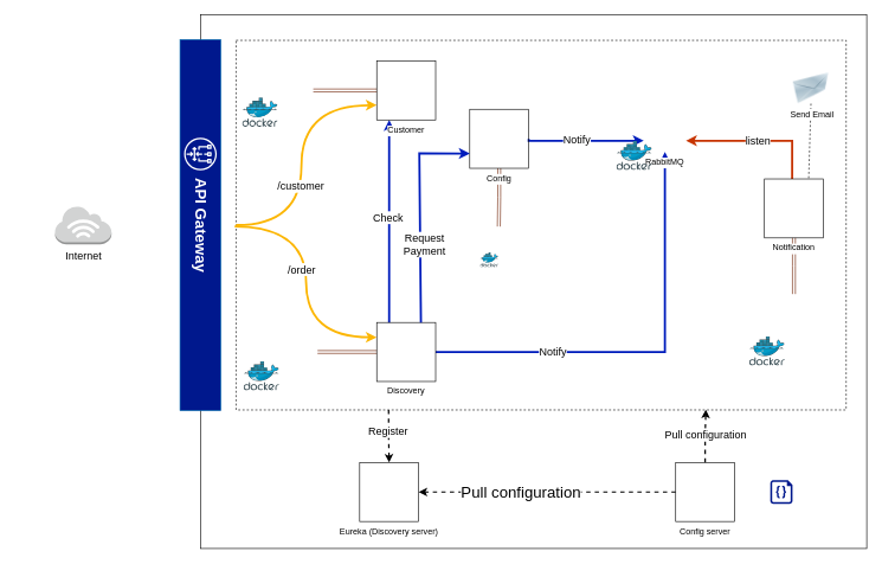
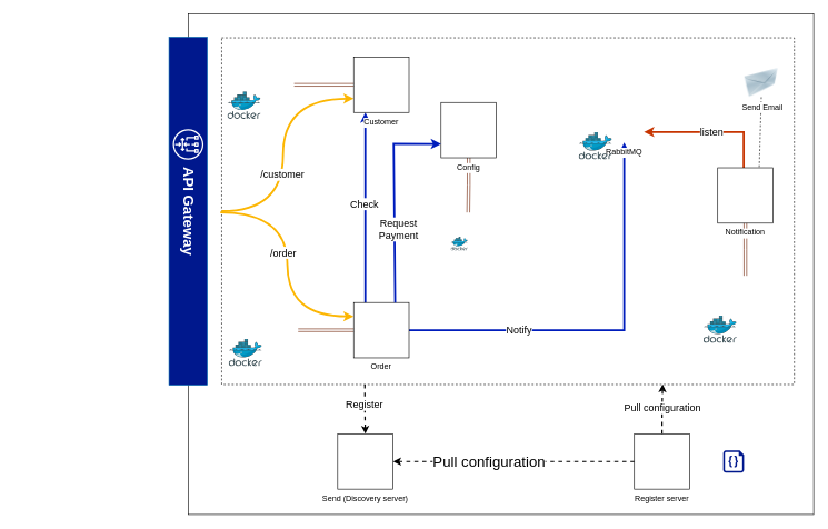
- <mxCell id="21" style="edgeStyle=orthogonalEdgeStyle;rounded=0;orthogonalLoop=1;jettySize=auto;html=1;exitX=1;exitY=0.5;exitDx=0;exitDy=0;entryX=0;entryY=0.75;entryDx=0;entryDy=0;strokeColor=#001DBC;strokeWidth=3;fontSize=15;endSize=6;fillColor=#0050ef;" parent="1" source="24" target="35" edge="1"><mxGeometry relative="1" as="geometry"><Array as="points"><mxPoint x="744" y="197" /></Array></mxGeometry></mxCell>
- <mxCell id="22" value="Notify" style="edgeLabel;html=1;align=center;verticalAlign=middle;resizable=0;points=[];fontSize=15;" parent="21" vertex="1" connectable="0"><mxGeometry x="-0.105" y="-2" relative="1" as="geometry"><mxPoint x="-4" y="-5" as="offset" /></mxGeometry></mxCell>
- <mxCell id="25" value="Internet" style="outlineConnect=0;dashed=0;verticalLabelPosition=bottom;verticalAlign=top;align=center;html=1;shape=mxgraph.aws3.internet_3;fillColor=#D2D3D3;gradientColor=none;sketch=0;fontSize=15;" parent="1" vertex="1"><mxGeometry x="77" y="289" width="79.5" height="54" as="geometry" /></mxCell>
- <mxCell id="16" value="Discovery" style="shape=image;verticalLabelPosition=bottom;labelBackgroundColor=default;verticalAlign=top;aspect=fixed;imageAspect=0;image=https://pbs.twimg.com/profile_images/1235868806079057921/fTL08u_H_400x400.png;imageBorder=default;" parent="1" vertex="1"><mxGeometry x="530" y="453" width="83" height="83" as="geometry" /></mxCell>
+ <mxCell id="16" value="Order" style="shape=image;verticalLabelPosition=bottom;labelBackgroundColor=default;verticalAlign=top;aspect=fixed;imageAspect=0;image=https://pbs.twimg.com/profile_images/1235868806079057921/fTL08u_H_400x400.png;imageBorder=default;" parent="1" vertex="1"><mxGeometry x="530" y="453" width="83" height="83" as="geometry" /></mxCell>
- <mxCell id="9" value="Eureka (Discovery server)" style="shape=image;verticalLabelPosition=bottom;labelBackgroundColor=default;verticalAlign=top;aspect=fixed;imageAspect=0;image=https://pbs.twimg.com/profile_images/1235868806079057921/fTL08u_H_400x400.png;imageBorder=default;" parent="1" vertex="1"><mxGeometry x="506" y="650" width="83" height="83" as="geometry" /></mxCell>
+ <mxCell id="9" value="Send (Discovery server)" style="shape=image;verticalLabelPosition=bottom;labelBackgroundColor=default;verticalAlign=top;aspect=fixed;imageAspect=0;image=https://pbs.twimg.com/profile_images/1235868806079057921/fTL08u_H_400x400.png;imageBorder=default;" parent="1" vertex="1"><mxGeometry x="506" y="650" width="83" height="83" as="geometry" /></mxCell>
- <mxCell id="43" value="Config server" style="shape=image;verticalLabelPosition=bottom;labelBackgroundColor=default;verticalAlign=top;aspect=fixed;imageAspect=0;image=https://pbs.twimg.com/profile_images/1235868806079057921/fTL08u_H_400x400.png;imageBorder=default;" parent="42" vertex="1"><mxGeometry width="83" height="83" as="geometry" /></mxCell>
+ <mxCell id="43" value="Register server" style="shape=image;verticalLabelPosition=bottom;labelBackgroundColor=default;verticalAlign=top;aspect=fixed;imageAspect=0;image=https://pbs.twimg.com/profile_images/1235868806079057921/fTL08u_H_400x400.png;imageBorder=default;" parent="42" vertex="1"><mxGeometry width="83" height="83" as="geometry" /></mxCell>
